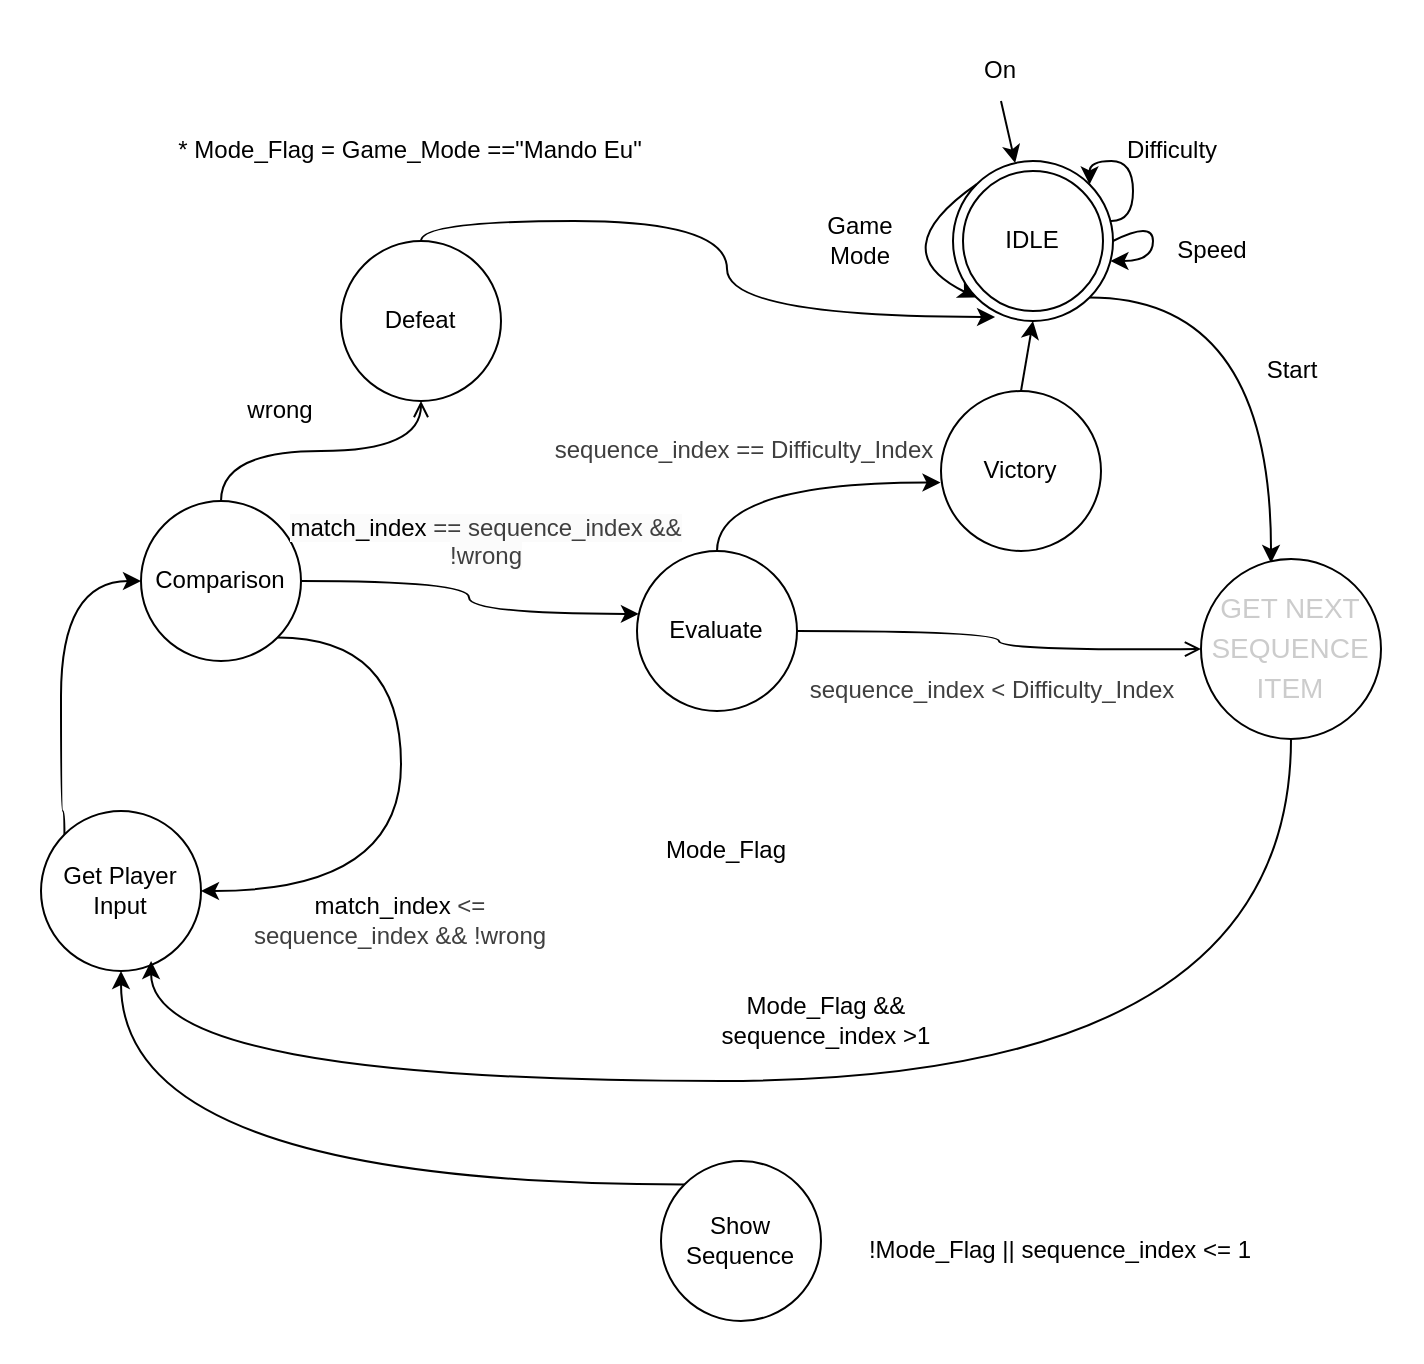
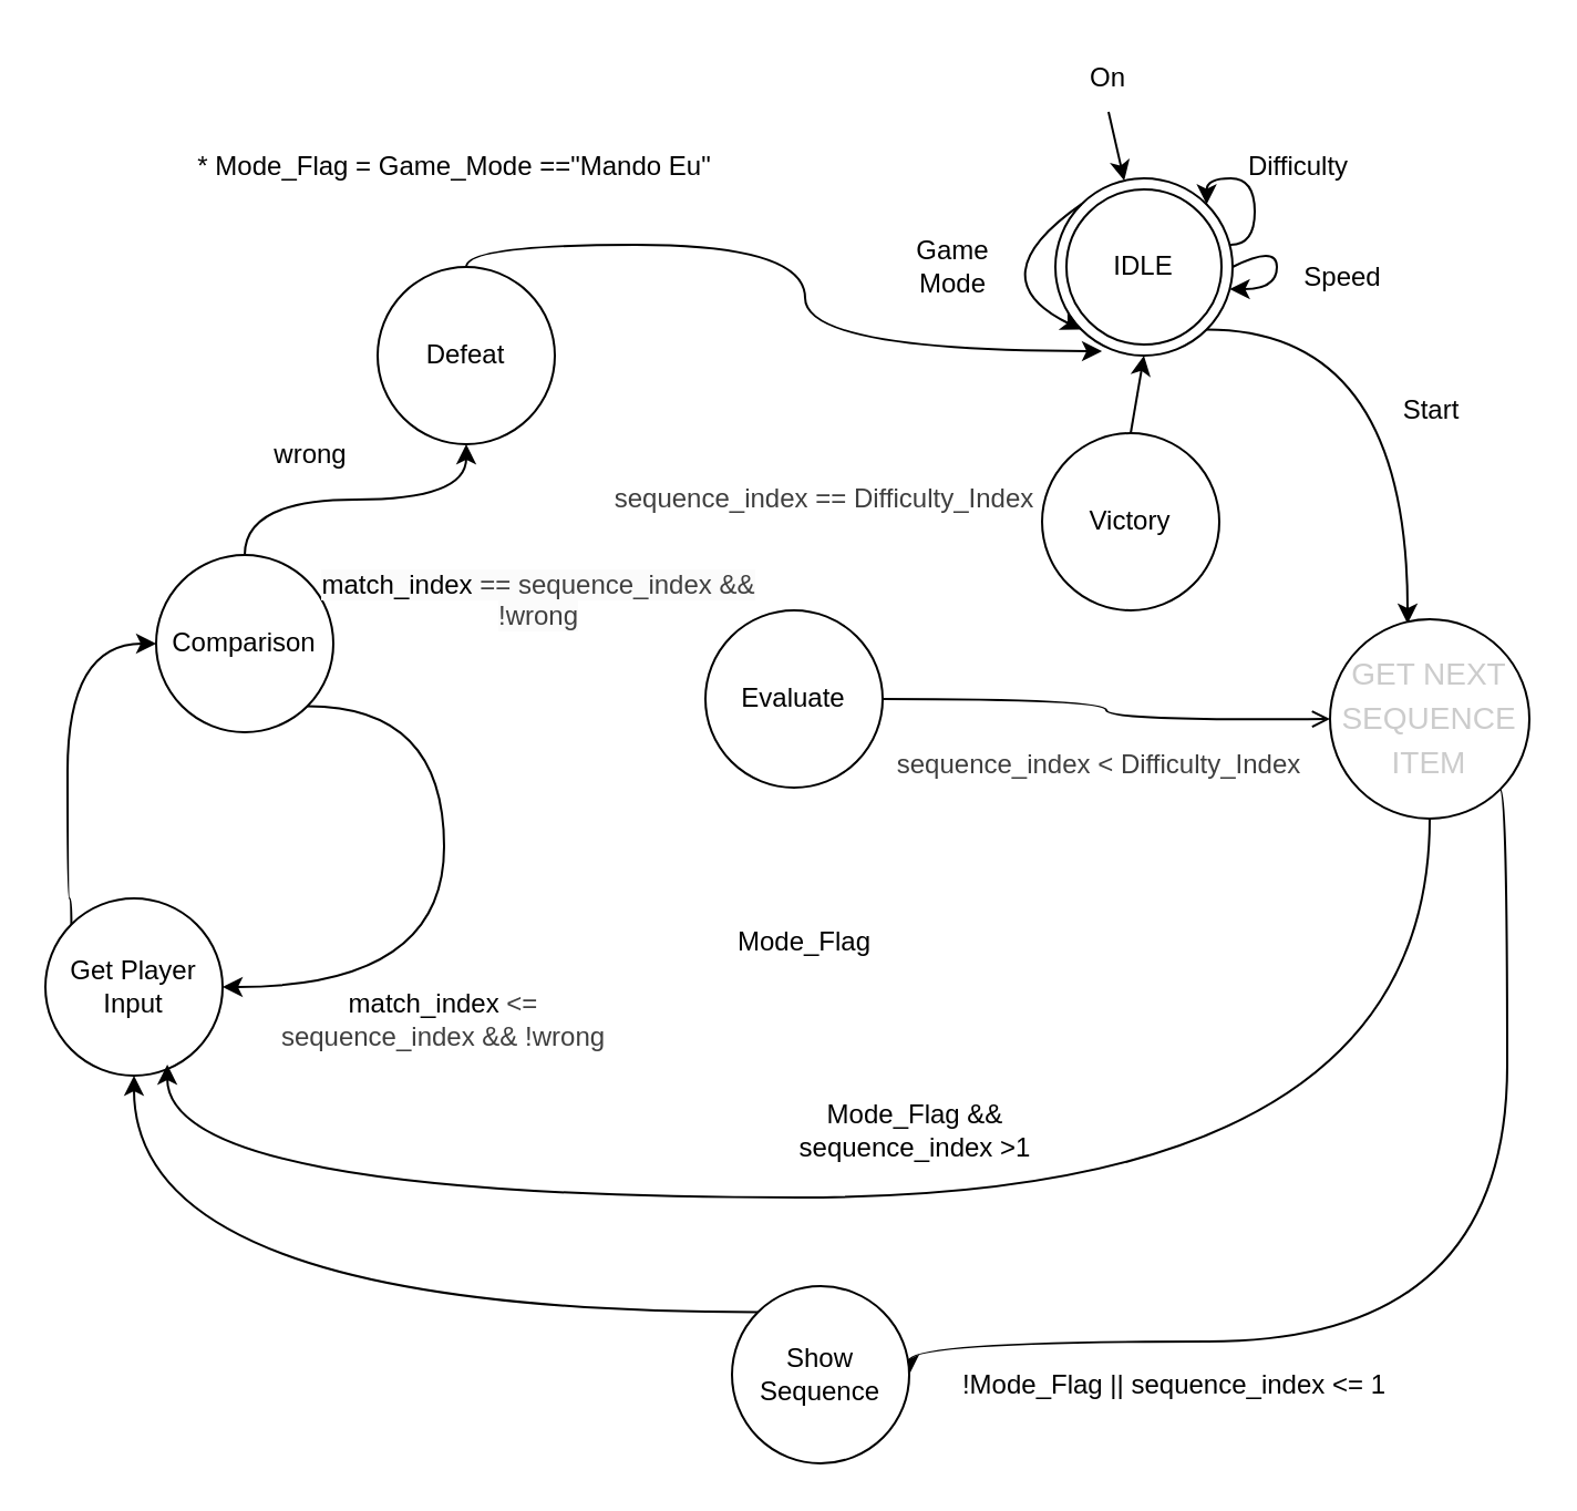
- <mxCell id="15" style="edgeStyle=orthogonalEdgeStyle;curved=1;html=1;exitX=0.5;exitY=0;exitDx=0;exitDy=0;endArrow=open;" edge="1" parent="1" source="17" target="18"><mxGeometry relative="1" as="geometry"><mxPoint x="300" y="270" as="targetPoint" /></mxGeometry></mxCell>
+ <mxCell id="15" style="edgeStyle=orthogonalEdgeStyle;curved=1;html=1;exitX=0.5;exitY=0;exitDx=0;exitDy=0;" edge="1" parent="1" source="17" target="18"><mxGeometry relative="1" as="geometry"><mxPoint x="300" y="270" as="targetPoint" /></mxGeometry></mxCell>
- <mxCell id="29" style="edgeStyle=orthogonalEdgeStyle;curved=1;html=1;exitX=0.5;exitY=0;exitDx=0;exitDy=0;entryX=-0.003;entryY=0.572;entryDx=0;entryDy=0;entryPerimeter=0;" edge="1" parent="1" source="26" target="20"><mxGeometry relative="1" as="geometry" /></mxCell>
- <mxCell id="27" style="edgeStyle=orthogonalEdgeStyle;curved=1;html=1;entryX=0.012;entryY=0.393;entryDx=0;entryDy=0;entryPerimeter=0;" edge="1" parent="1" source="17" target="26"><mxGeometry relative="1" as="geometry" /></mxCell>
+ <mxCell id="12" style="edgeStyle=orthogonalEdgeStyle;curved=1;html=1;exitX=1;exitY=1;exitDx=0;exitDy=0;entryX=1;entryY=0.5;entryDx=0;entryDy=0;" edge="1" parent="1" source="23" target="14"><mxGeometry relative="1" as="geometry"><mxPoint x="630" y="575" as="sourcePoint" /><Array as="points"><mxPoint x="680" y="356" /><mxPoint x="680" y="605" /></Array></mxGeometry></mxCell>
